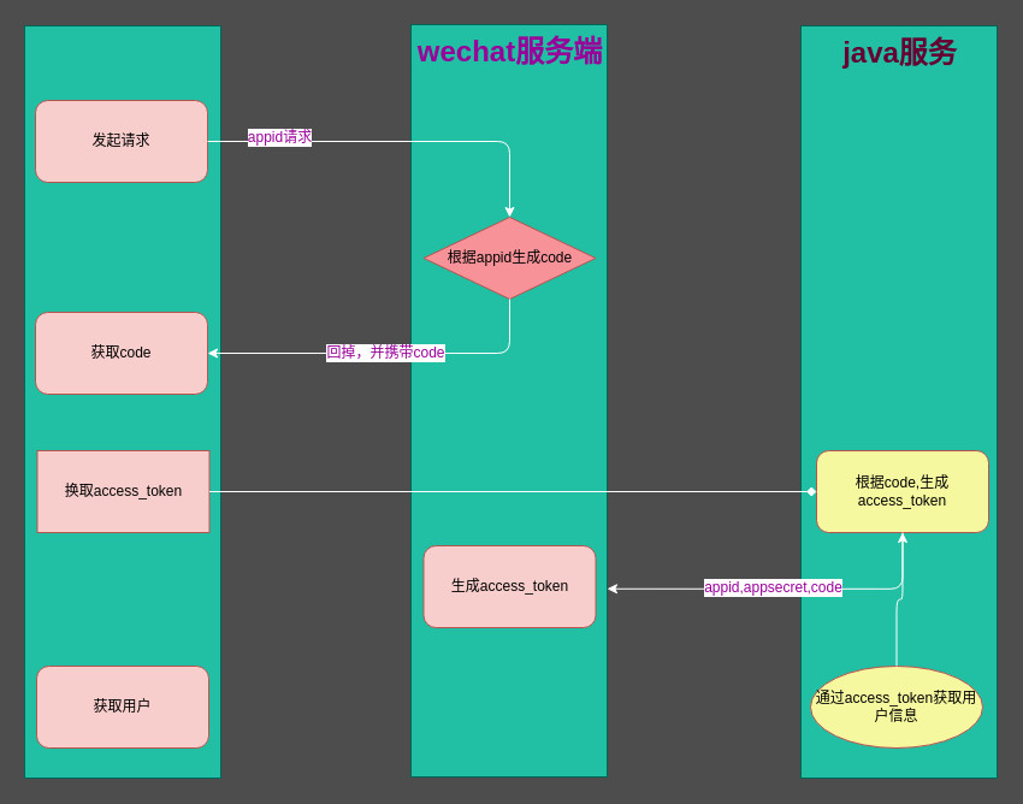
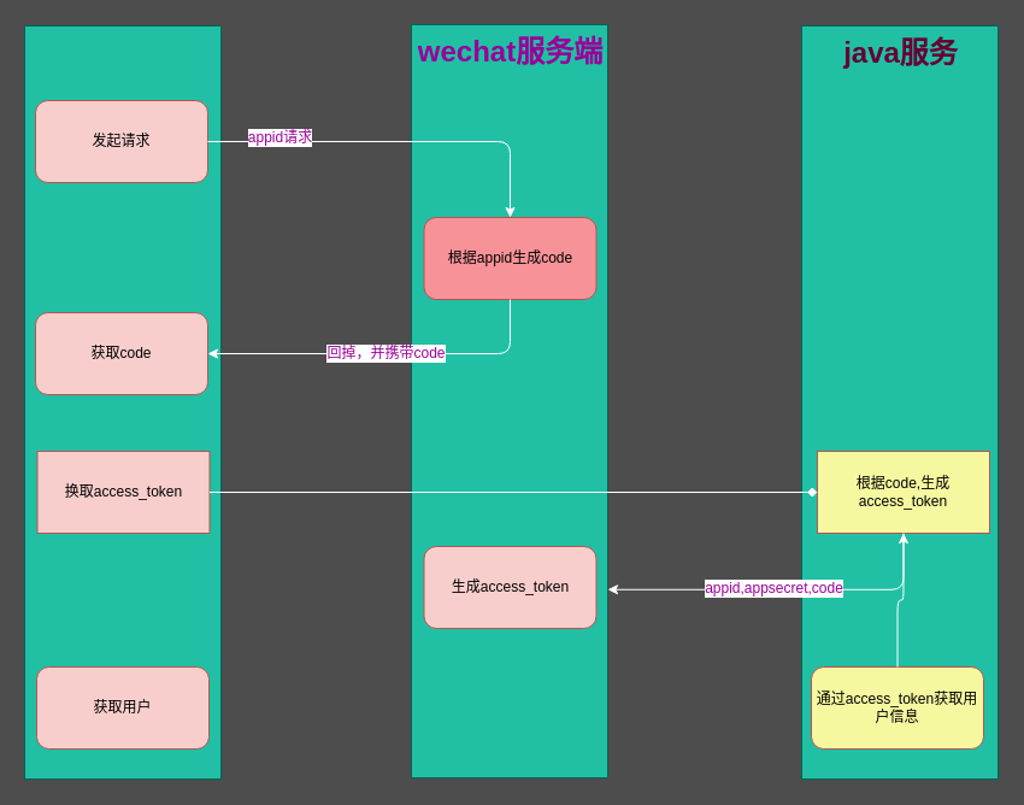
- <mxCell id="11" value="根据appid生成code" style="rhombus;whiteSpace=wrap;html=1;sketch=0;fontSize=12;strokeColor=#b85450;fillColor=#F89299;" vertex="1" parent="8"><mxGeometry x="10.5" y="160" width="143" height="68" as="geometry" /></mxCell>
+ <mxCell id="11" value="根据appid生成code" style="rounded=1;whiteSpace=wrap;html=1;sketch=0;fontSize=12;strokeColor=#b85450;fillColor=#F89299;" vertex="1" parent="8"><mxGeometry x="10.5" y="160" width="143" height="68" as="geometry" /></mxCell>
- <mxCell id="16" value="根据code,生成access_token" style="rounded=1;whiteSpace=wrap;html=1;sketch=0;fontSize=12;strokeColor=#b85450;fillColor=#F5F89F;" vertex="1" parent="13"><mxGeometry x="13" y="353" width="143" height="68" as="geometry" /></mxCell>
+ <mxCell id="16" value="根据code,生成access_token" style="whiteSpace=wrap;html=1;sketch=0;fontSize=12;strokeColor=#b85450;fillColor=#F5F89F;rounded=0;" vertex="1" parent="13"><mxGeometry x="13" y="353" width="143" height="68" as="geometry" /></mxCell>
- <mxCell id="17" value="通过access_token获取用户信息" style="ellipse;whiteSpace=wrap;html=1;sketch=0;fontSize=12;strokeColor=#b85450;fillColor=#F5F89F;" vertex="1" parent="13"><mxGeometry x="8" y="532" width="143" height="68" as="geometry" /></mxCell>
+ <mxCell id="17" value="通过access_token获取用户信息" style="rounded=1;whiteSpace=wrap;html=1;sketch=0;fontSize=12;strokeColor=#b85450;fillColor=#F5F89F;" vertex="1" parent="13"><mxGeometry x="8" y="532" width="143" height="68" as="geometry" /></mxCell>
